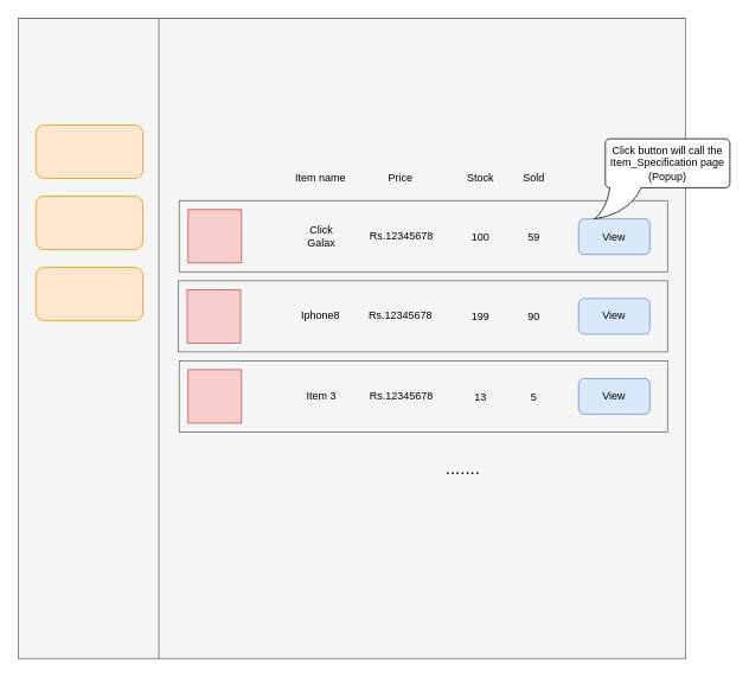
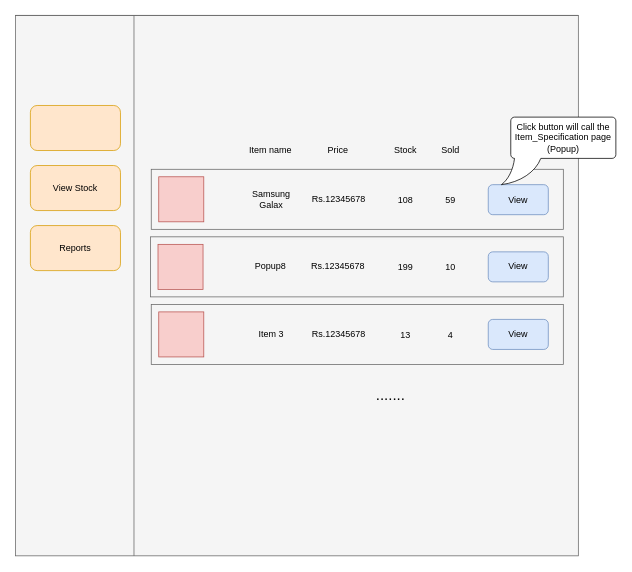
+ <mxCell id="25" value="View Stock" style="text;html=1;strokeColor=none;fillColor=none;align=center;verticalAlign=middle;whiteSpace=wrap;rounded=0;" parent="1" vertex="1"><mxGeometry x="40" y="230" width="120" height="40" as="geometry" /></mxCell>
- <mxCell id="5" value="&lt;div&gt;Click&lt;/div&gt;&lt;div&gt;Galax&lt;br&gt;&lt;/div&gt;" style="text;html=1;strokeColor=none;fillColor=none;align=center;verticalAlign=middle;whiteSpace=wrap;rounded=0;" parent="1" vertex="1"><mxGeometry x="301" y="245" width="120" height="40" as="geometry" /></mxCell>
+ <mxCell id="5" value="&lt;div&gt;Samsung&lt;/div&gt;&lt;div&gt;Galax&lt;br&gt;&lt;/div&gt;" style="text;html=1;strokeColor=none;fillColor=none;align=center;verticalAlign=middle;whiteSpace=wrap;rounded=0;" parent="1" vertex="1"><mxGeometry x="301" y="245" width="120" height="40" as="geometry" /></mxCell>
- <mxCell id="7" value="100" style="text;html=1;strokeColor=none;fillColor=none;align=center;verticalAlign=middle;whiteSpace=wrap;rounded=0;" parent="1" vertex="1"><mxGeometry x="490" y="245.5" width="100" height="40" as="geometry" /></mxCell>
+ <mxCell id="7" value="108" style="text;html=1;strokeColor=none;fillColor=none;align=center;verticalAlign=middle;whiteSpace=wrap;rounded=0;" parent="1" vertex="1"><mxGeometry x="490" y="245.5" width="100" height="40" as="geometry" /></mxCell>
+ <mxCell id="26" value="Reports" style="text;html=1;strokeColor=none;fillColor=none;align=center;verticalAlign=middle;whiteSpace=wrap;rounded=0;" parent="1" vertex="1"><mxGeometry x="40" y="310" width="120" height="40" as="geometry" /></mxCell>
- <mxCell id="10" value="Iphone8" style="text;html=1;strokeColor=none;fillColor=none;align=center;verticalAlign=middle;whiteSpace=wrap;rounded=0;" parent="1" vertex="1"><mxGeometry x="300" y="335" width="120" height="40" as="geometry" /></mxCell>
+ <mxCell id="10" value="Popup8" style="text;html=1;strokeColor=none;fillColor=none;align=center;verticalAlign=middle;whiteSpace=wrap;rounded=0;" parent="1" vertex="1"><mxGeometry x="300" y="335" width="120" height="40" as="geometry" /></mxCell>
- <mxCell id="28" value="90" style="text;html=1;strokeColor=none;fillColor=none;align=center;verticalAlign=middle;whiteSpace=wrap;rounded=0;" vertex="1" parent="1"><mxGeometry x="550" y="335.5" width="100" height="40" as="geometry" /></mxCell>
+ <mxCell id="28" value="10" style="text;html=1;strokeColor=none;fillColor=none;align=center;verticalAlign=middle;whiteSpace=wrap;rounded=0;" vertex="1" parent="1"><mxGeometry x="550" y="335.5" width="100" height="40" as="geometry" /></mxCell>
- <mxCell id="29" value="5" style="text;html=1;strokeColor=none;fillColor=none;align=center;verticalAlign=middle;whiteSpace=wrap;rounded=0;" vertex="1" parent="1"><mxGeometry x="550" y="425.5" width="100" height="40" as="geometry" /></mxCell>
+ <mxCell id="29" value="4" style="text;html=1;strokeColor=none;fillColor=none;align=center;verticalAlign=middle;whiteSpace=wrap;rounded=0;" vertex="1" parent="1"><mxGeometry x="550" y="425.5" width="100" height="40" as="geometry" /></mxCell>
